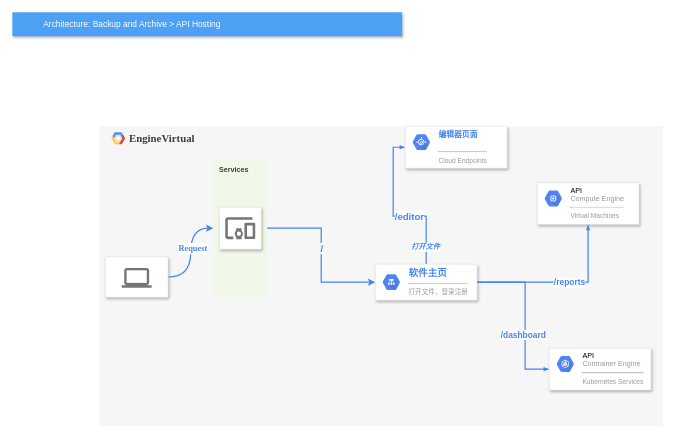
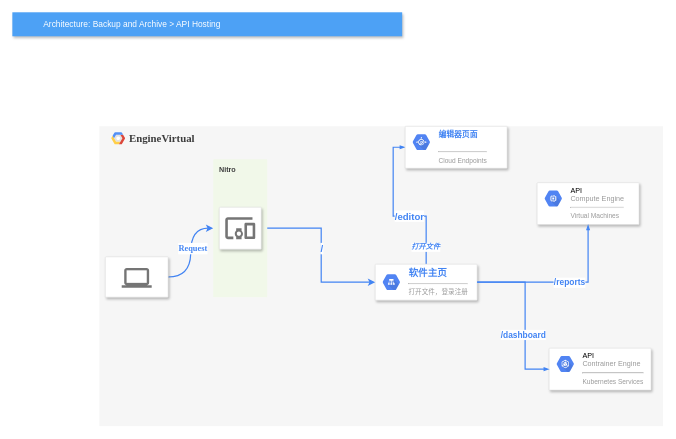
- <mxCell id="24" value="&lt;font color=&quot;#3d3d3d&quot;&gt;&lt;b&gt;Services&lt;/b&gt;&lt;/font&gt;" style="rounded=1;absoluteArcSize=1;arcSize=2;html=1;strokeColor=none;gradientColor=none;shadow=0;dashed=0;fontSize=12;fontColor=#9E9E9E;align=left;verticalAlign=top;spacing=10;spacingTop=-4;fillColor=#F1F8E9;movable=1;resizable=1;rotatable=1;deletable=1;editable=1;locked=0;connectable=1;" parent="23" vertex="1"><mxGeometry width="90" height="230" as="geometry" /></mxCell>
+ <mxCell id="24" value="&lt;font color=&quot;#3d3d3d&quot;&gt;&lt;b&gt;Nitro&lt;/b&gt;&lt;/font&gt;" style="rounded=1;absoluteArcSize=1;arcSize=2;html=1;strokeColor=none;gradientColor=none;shadow=0;dashed=0;fontSize=12;fontColor=#9E9E9E;align=left;verticalAlign=top;spacing=10;spacingTop=-4;fillColor=#F1F8E9;movable=1;resizable=1;rotatable=1;deletable=1;editable=1;locked=0;connectable=1;" parent="23" vertex="1"><mxGeometry width="90" height="230" as="geometry" /></mxCell>
